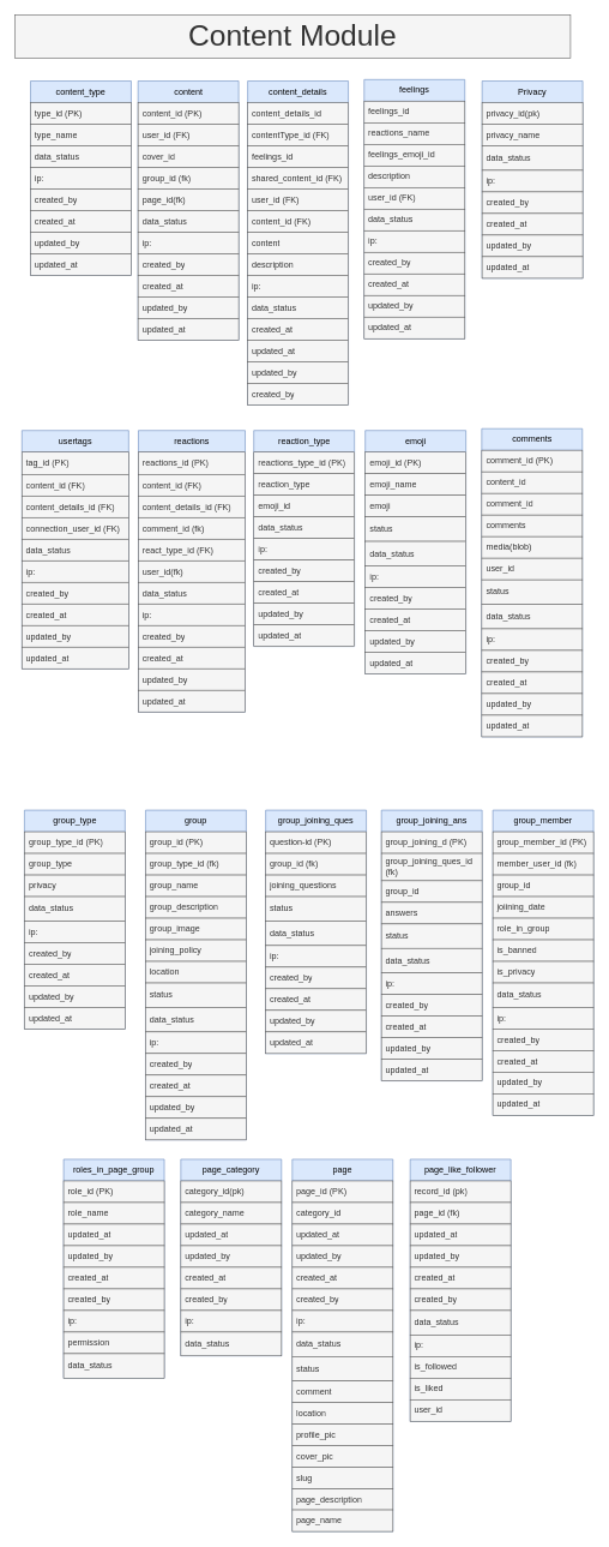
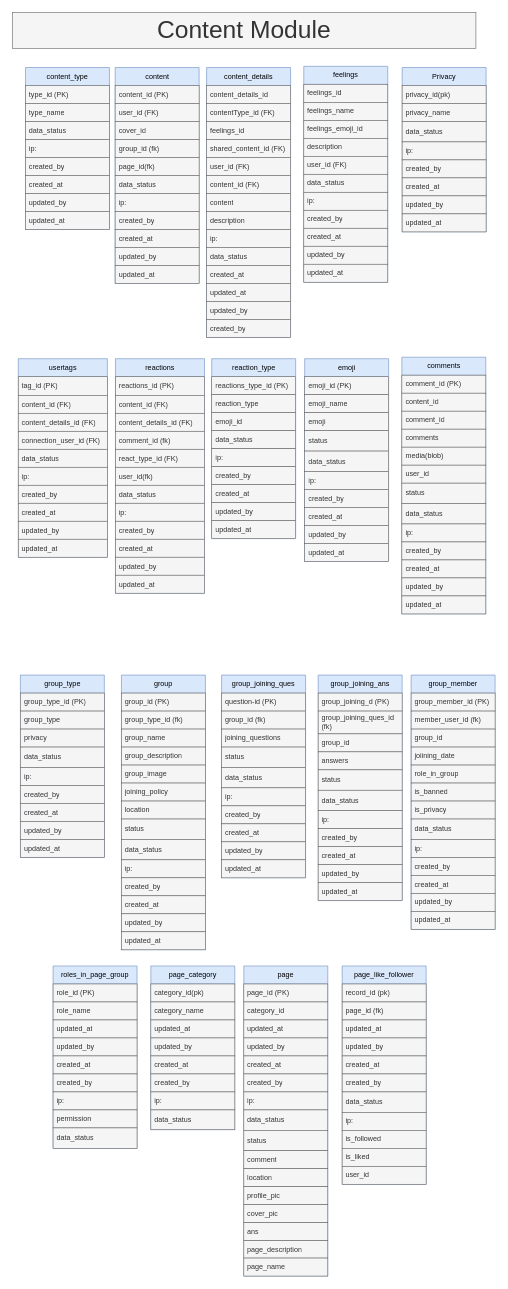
- <mxCell id="41" value="reactions_name" style="text;strokeColor=#666666;fillColor=#f5f5f5;align=left;verticalAlign=middle;spacingLeft=4;spacingRight=4;overflow=hidden;points=[[0,0.5],[1,0.5]];portConstraint=eastwest;rotatable=0;whiteSpace=wrap;html=1;fontColor=#333333;" parent="39" vertex="1"><mxGeometry y="60" width="140" height="30" as="geometry" /></mxCell>
+ <mxCell id="41" value="feelings_name" style="text;strokeColor=#666666;fillColor=#f5f5f5;align=left;verticalAlign=middle;spacingLeft=4;spacingRight=4;overflow=hidden;points=[[0,0.5],[1,0.5]];portConstraint=eastwest;rotatable=0;whiteSpace=wrap;html=1;fontColor=#333333;" parent="39" vertex="1"><mxGeometry y="60" width="140" height="30" as="geometry" /></mxCell>
- <mxCell id="205" value="slug" style="text;strokeColor=#666666;fillColor=#f5f5f5;align=left;verticalAlign=middle;spacingLeft=4;spacingRight=4;overflow=hidden;points=[[0,0.5],[1,0.5]];portConstraint=eastwest;rotatable=0;whiteSpace=wrap;html=1;fontColor=#333333;" parent="191" vertex="1"><mxGeometry y="428" width="140" height="30" as="geometry" /></mxCell>
+ <mxCell id="205" value="ans" style="text;strokeColor=#666666;fillColor=#f5f5f5;align=left;verticalAlign=middle;spacingLeft=4;spacingRight=4;overflow=hidden;points=[[0,0.5],[1,0.5]];portConstraint=eastwest;rotatable=0;whiteSpace=wrap;html=1;fontColor=#333333;" parent="191" vertex="1"><mxGeometry y="428" width="140" height="30" as="geometry" /></mxCell>
